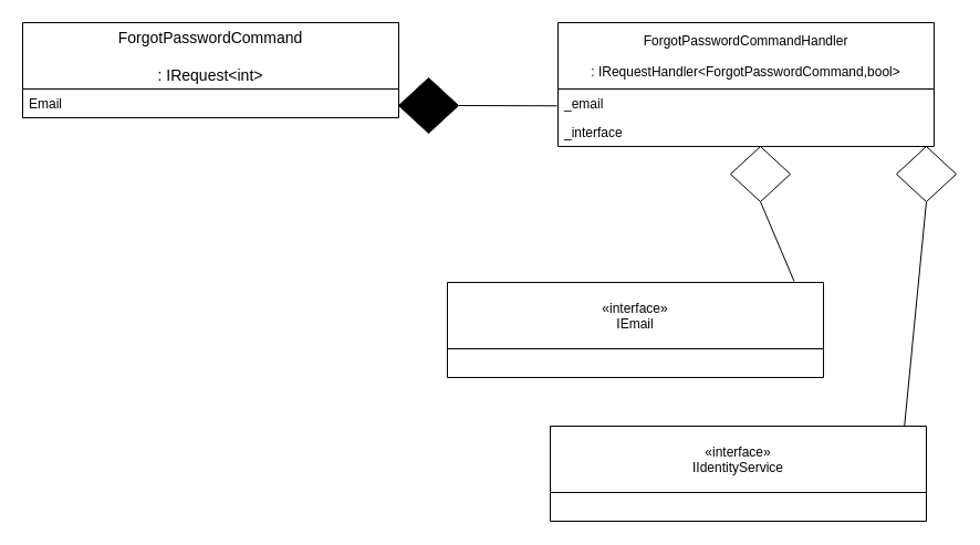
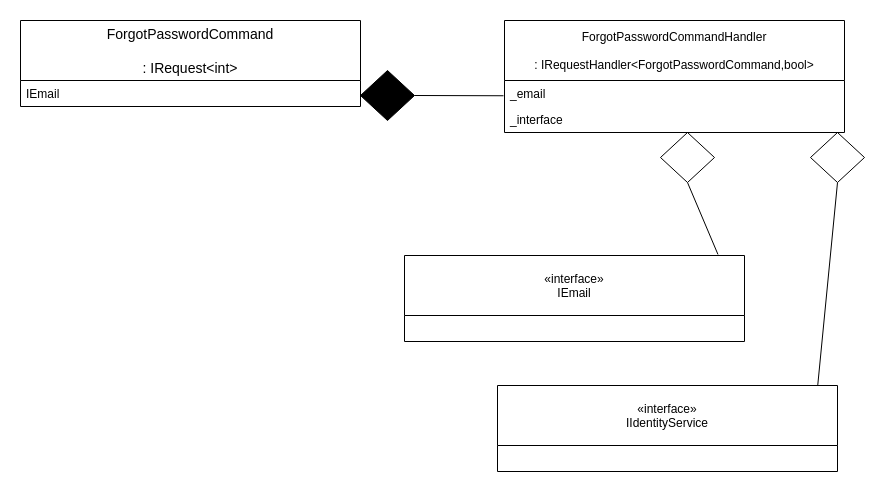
- <mxCell id="9" value="Email" style="text;strokeColor=none;fillColor=none;align=left;verticalAlign=top;spacingLeft=4;spacingRight=4;overflow=hidden;rotatable=0;points=[[0,0.5],[1,0.5]];portConstraint=eastwest;" vertex="1" parent="8"><mxGeometry y="60" width="340" height="26" as="geometry" /></mxCell>
+ <mxCell id="9" value="IEmail" style="text;strokeColor=none;fillColor=none;align=left;verticalAlign=top;spacingLeft=4;spacingRight=4;overflow=hidden;rotatable=0;points=[[0,0.5],[1,0.5]];portConstraint=eastwest;" vertex="1" parent="8"><mxGeometry y="60" width="340" height="26" as="geometry" /></mxCell>
